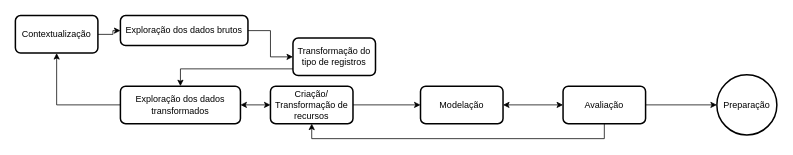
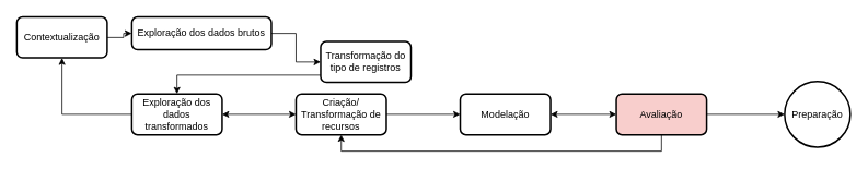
- <mxCell id="9" value="Exploração dos dados transformados" style="rounded=1;whiteSpace=wrap;html=1;absoluteArcSize=1;arcSize=14;strokeWidth=2;" parent="1" vertex="1"><mxGeometry x="160" y="114" width="160" height="50" as="geometry" /></mxCell>
+ <mxCell id="9" value="Exploração dos dados transformados" style="rounded=1;whiteSpace=wrap;html=1;absoluteArcSize=1;arcSize=14;strokeWidth=2;" parent="1" vertex="1"><mxGeometry x="160" y="114" width="110" height="50" as="geometry" /></mxCell>
- <mxCell id="18" value="Avaliação" style="rounded=1;whiteSpace=wrap;html=1;absoluteArcSize=1;arcSize=14;strokeWidth=2;" parent="1" vertex="1"><mxGeometry x="750" y="114" width="110" height="50" as="geometry" /></mxCell>
+ <mxCell id="18" value="Avaliação" style="rounded=1;whiteSpace=wrap;html=1;absoluteArcSize=1;arcSize=14;strokeWidth=2;fillColor=#f8cecc;" parent="1" vertex="1"><mxGeometry x="750" y="114" width="110" height="50" as="geometry" /></mxCell>
